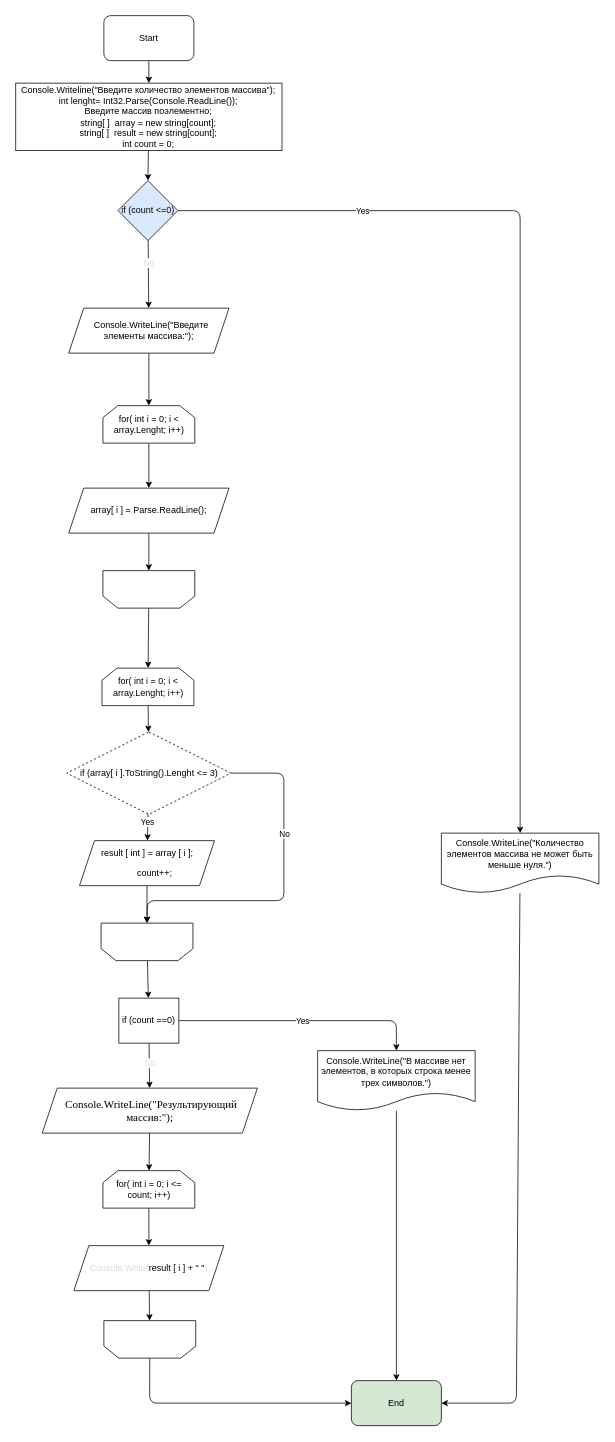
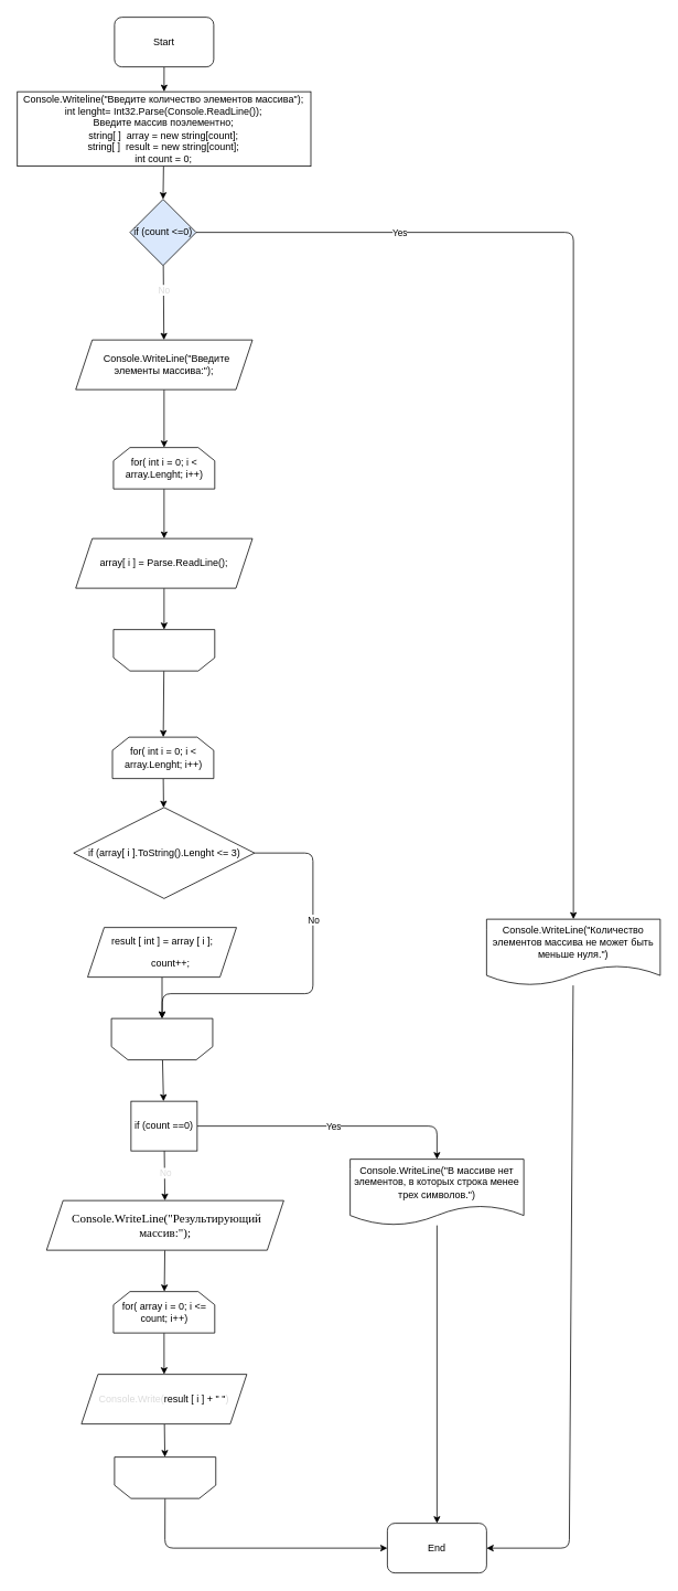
- <mxCell id="22" value="if (array[ i ].ToString().Lenght &amp;lt;= 3)" style="rhombus;whiteSpace=wrap;html=1;dashed=1;" parent="1" vertex="1"><mxGeometry x="88.62" y="975" width="218.75" height="110" as="geometry" /></mxCell>
+ <mxCell id="22" value="if (array[ i ].ToString().Lenght &amp;lt;= 3)" style="rhombus;whiteSpace=wrap;html=1;" parent="1" vertex="1"><mxGeometry x="88.62" y="975" width="218.75" height="110" as="geometry" /></mxCell>
- <mxCell id="18" value="" style="edgeStyle=none;html=1;" parent="1" source="22" target="29" edge="1"><mxGeometry relative="1" as="geometry" /></mxCell>
- <mxCell id="19" value="Yes" style="edgeLabel;html=1;align=center;verticalAlign=middle;resizable=0;points=[];" parent="18" vertex="1" connectable="0"><mxGeometry x="-0.444" y="-1" relative="1" as="geometry"><mxPoint as="offset" /></mxGeometry></mxCell>
- <mxCell id="33" value="for( int i = 0; i &amp;lt;= count; i++)" style="shape=loopLimit;whiteSpace=wrap;html=1;" parent="1" vertex="1"><mxGeometry x="136.74" y="1560" width="122.5" height="50" as="geometry" /></mxCell>
+ <mxCell id="33" value="for( array i = 0; i &amp;lt;= count; i++)" style="shape=loopLimit;whiteSpace=wrap;html=1;" parent="1" vertex="1"><mxGeometry x="136.74" y="1560" width="122.5" height="50" as="geometry" /></mxCell>
- <mxCell id="4" value="End" style="rounded=1;whiteSpace=wrap;html=1;fillColor=#d5e8d4;" parent="1" vertex="1"><mxGeometry x="468" y="1840" width="120" height="60" as="geometry" /></mxCell>
+ <mxCell id="4" value="End" style="rounded=1;whiteSpace=wrap;html=1;" parent="1" vertex="1"><mxGeometry x="468" y="1840" width="120" height="60" as="geometry" /></mxCell>
